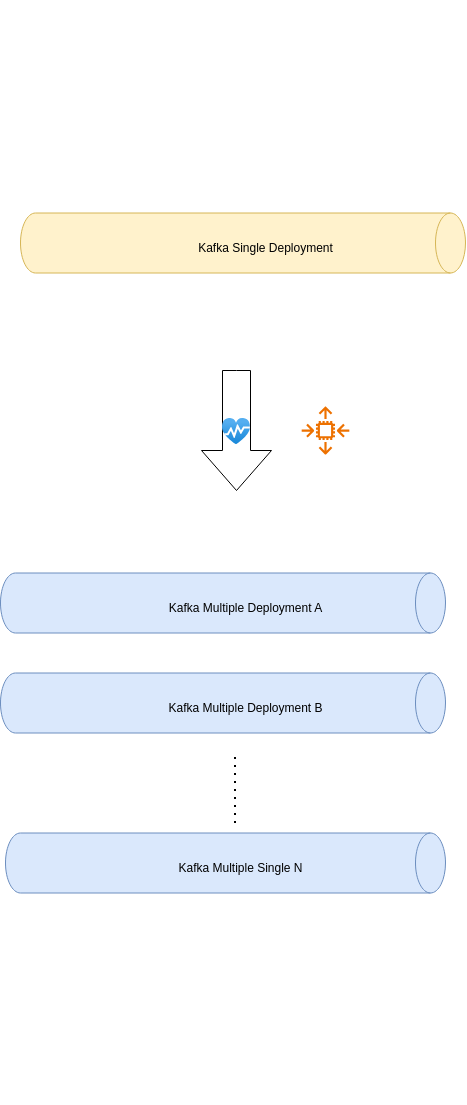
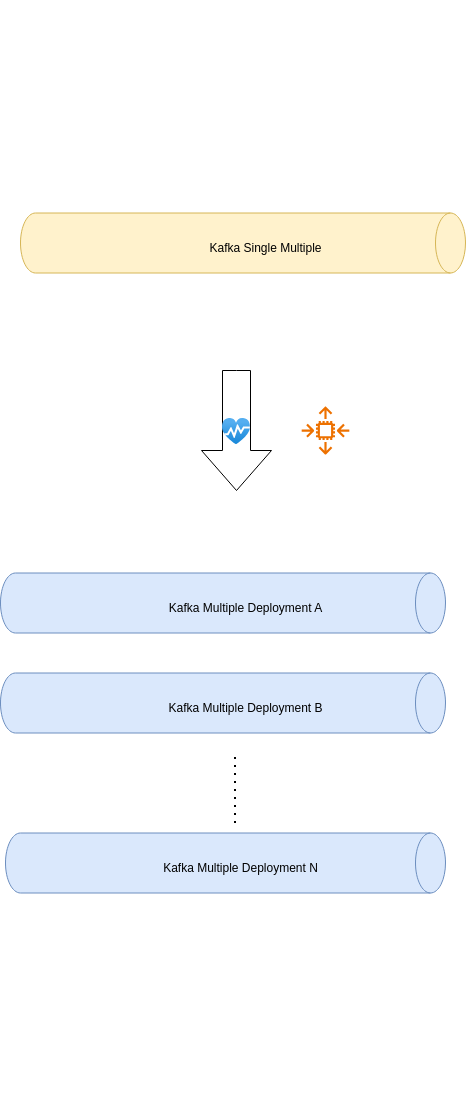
- <mxCell id="3" value="Kafka Single Deployment" style="text;html=1;align=center;verticalAlign=middle;resizable=0;points=[];autosize=1;strokeColor=none;fillColor=none;" vertex="1" parent="1"><mxGeometry x="74" y="232.5" width="160" height="30" as="geometry" /></mxCell>
+ <mxCell id="3" value="Kafka Single Multiple" style="text;html=1;align=center;verticalAlign=middle;resizable=0;points=[];autosize=1;strokeColor=none;fillColor=none;" vertex="1" parent="1"><mxGeometry x="74" y="232.5" width="160" height="30" as="geometry" /></mxCell>
- <mxCell id="9" value="Kafka Multiple Single N" style="text;html=1;align=center;verticalAlign=middle;resizable=0;points=[];autosize=1;strokeColor=none;fillColor=none;" vertex="1" parent="1"><mxGeometry x="39" y="852.5" width="180" height="30" as="geometry" /></mxCell>
+ <mxCell id="9" value="Kafka Multiple Deployment N" style="text;html=1;align=center;verticalAlign=middle;resizable=0;points=[];autosize=1;strokeColor=none;fillColor=none;" vertex="1" parent="1"><mxGeometry x="39" y="852.5" width="180" height="30" as="geometry" /></mxCell>
